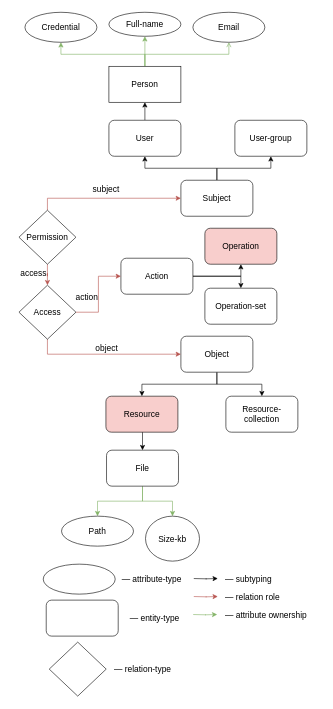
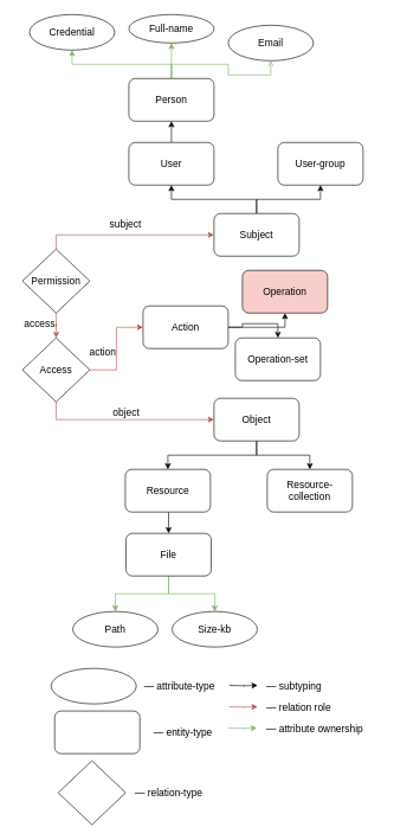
- <mxCell id="34" value="Email" style="ellipse;whiteSpace=wrap;html=1;fontSize=14;" parent="1" vertex="1"><mxGeometry x="321" y="20" width="120" height="50" as="geometry" /></mxCell>
+ <mxCell id="34" value="Email" style="ellipse;whiteSpace=wrap;html=1;fontSize=14;" parent="1" vertex="1"><mxGeometry x="321" y="35" width="120" height="50" as="geometry" /></mxCell>
- <mxCell id="20" value="&lt;font style=&quot;font-size: 14px;&quot;&gt;Person&lt;br&gt;&lt;/font&gt;" style="whiteSpace=wrap;html=1;direction=east;flipV=0;rounded=0;" parent="1" vertex="1"><mxGeometry x="181" y="110" width="120" height="60" as="geometry" /></mxCell>
+ <mxCell id="20" value="&lt;font style=&quot;font-size: 14px;&quot;&gt;Person&lt;br&gt;&lt;/font&gt;" style="rounded=1;whiteSpace=wrap;html=1;direction=east;flipV=0;" parent="1" vertex="1"><mxGeometry x="181" y="110" width="120" height="60" as="geometry" /></mxCell>
- <mxCell id="25" value="&lt;font style=&quot;font-size: 14px;&quot;&gt;Operation-set&lt;/font&gt;" style="rounded=1;whiteSpace=wrap;html=1;" parent="1" vertex="1"><mxGeometry x="341" y="480" width="120" height="60" as="geometry" /></mxCell>
+ <mxCell id="25" value="&lt;font style=&quot;font-size: 14px;&quot;&gt;Operation-set&lt;/font&gt;" style="rounded=1;whiteSpace=wrap;html=1;" parent="1" vertex="1"><mxGeometry x="331" y="475" width="120" height="60" as="geometry" /></mxCell>
- <mxCell id="6" value="&lt;font style=&quot;font-size: 14px;&quot;&gt;Resource&lt;br&gt;&lt;/font&gt;" style="rounded=1;whiteSpace=wrap;html=1;fillColor=#f8cecc;" parent="1" vertex="1"><mxGeometry x="176" y="660" width="120" height="60" as="geometry" /></mxCell>
+ <mxCell id="6" value="&lt;font style=&quot;font-size: 14px;&quot;&gt;Resource&lt;br&gt;&lt;/font&gt;" style="rounded=1;whiteSpace=wrap;html=1;" parent="1" vertex="1"><mxGeometry x="176" y="660" width="120" height="60" as="geometry" /></mxCell>
- <mxCell id="36" value="Size-kb" style="ellipse;whiteSpace=wrap;html=1;fontSize=14;" parent="1" vertex="1"><mxGeometry x="242" y="860" width="90" height="75" as="geometry" /></mxCell>
+ <mxCell id="36" value="Size-kb" style="ellipse;whiteSpace=wrap;html=1;fontSize=14;" parent="1" vertex="1"><mxGeometry x="242" y="860" width="120" height="50" as="geometry" /></mxCell>
